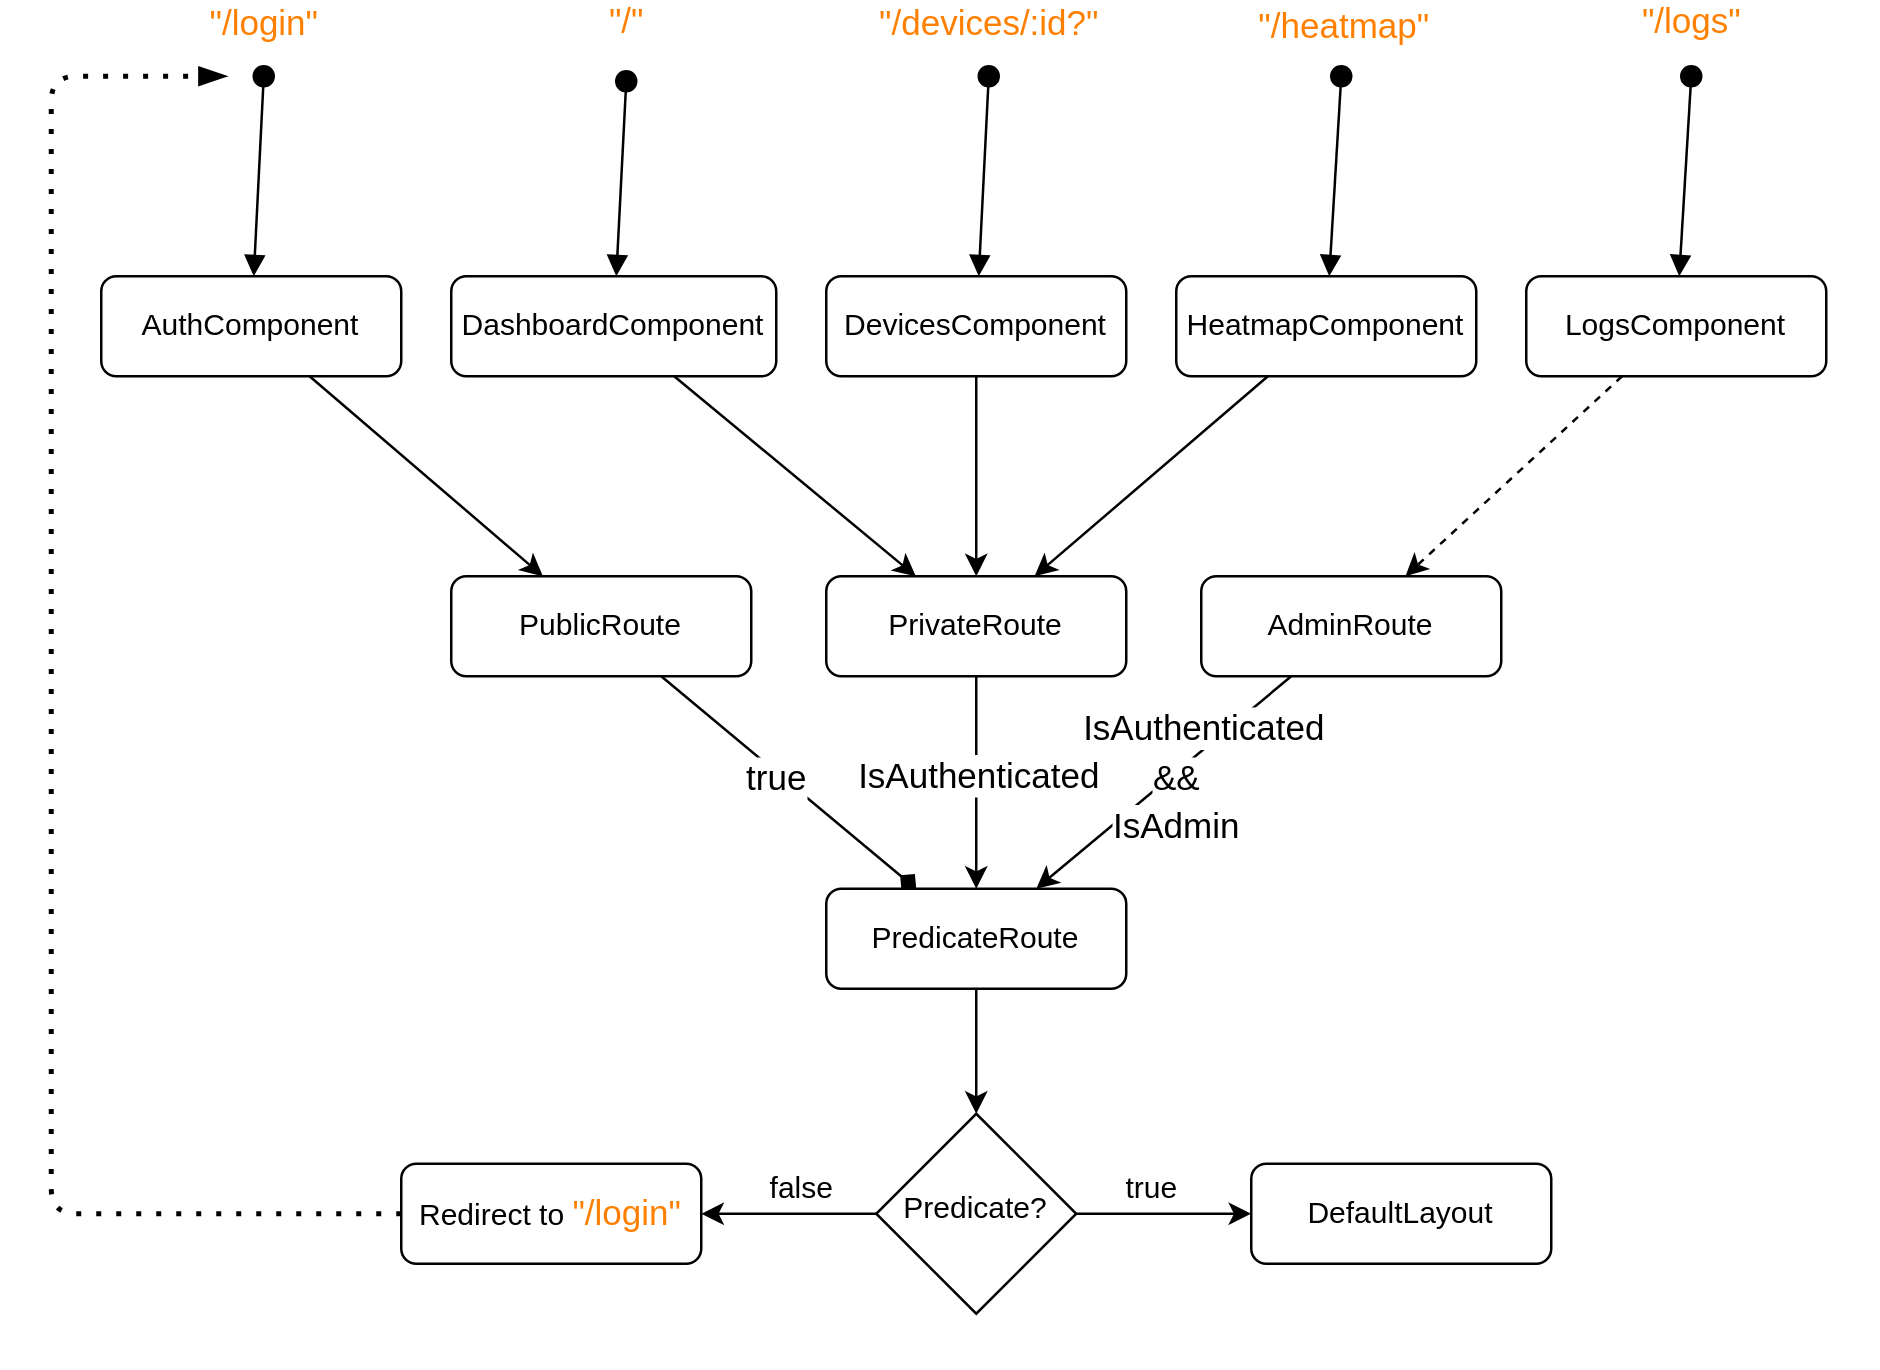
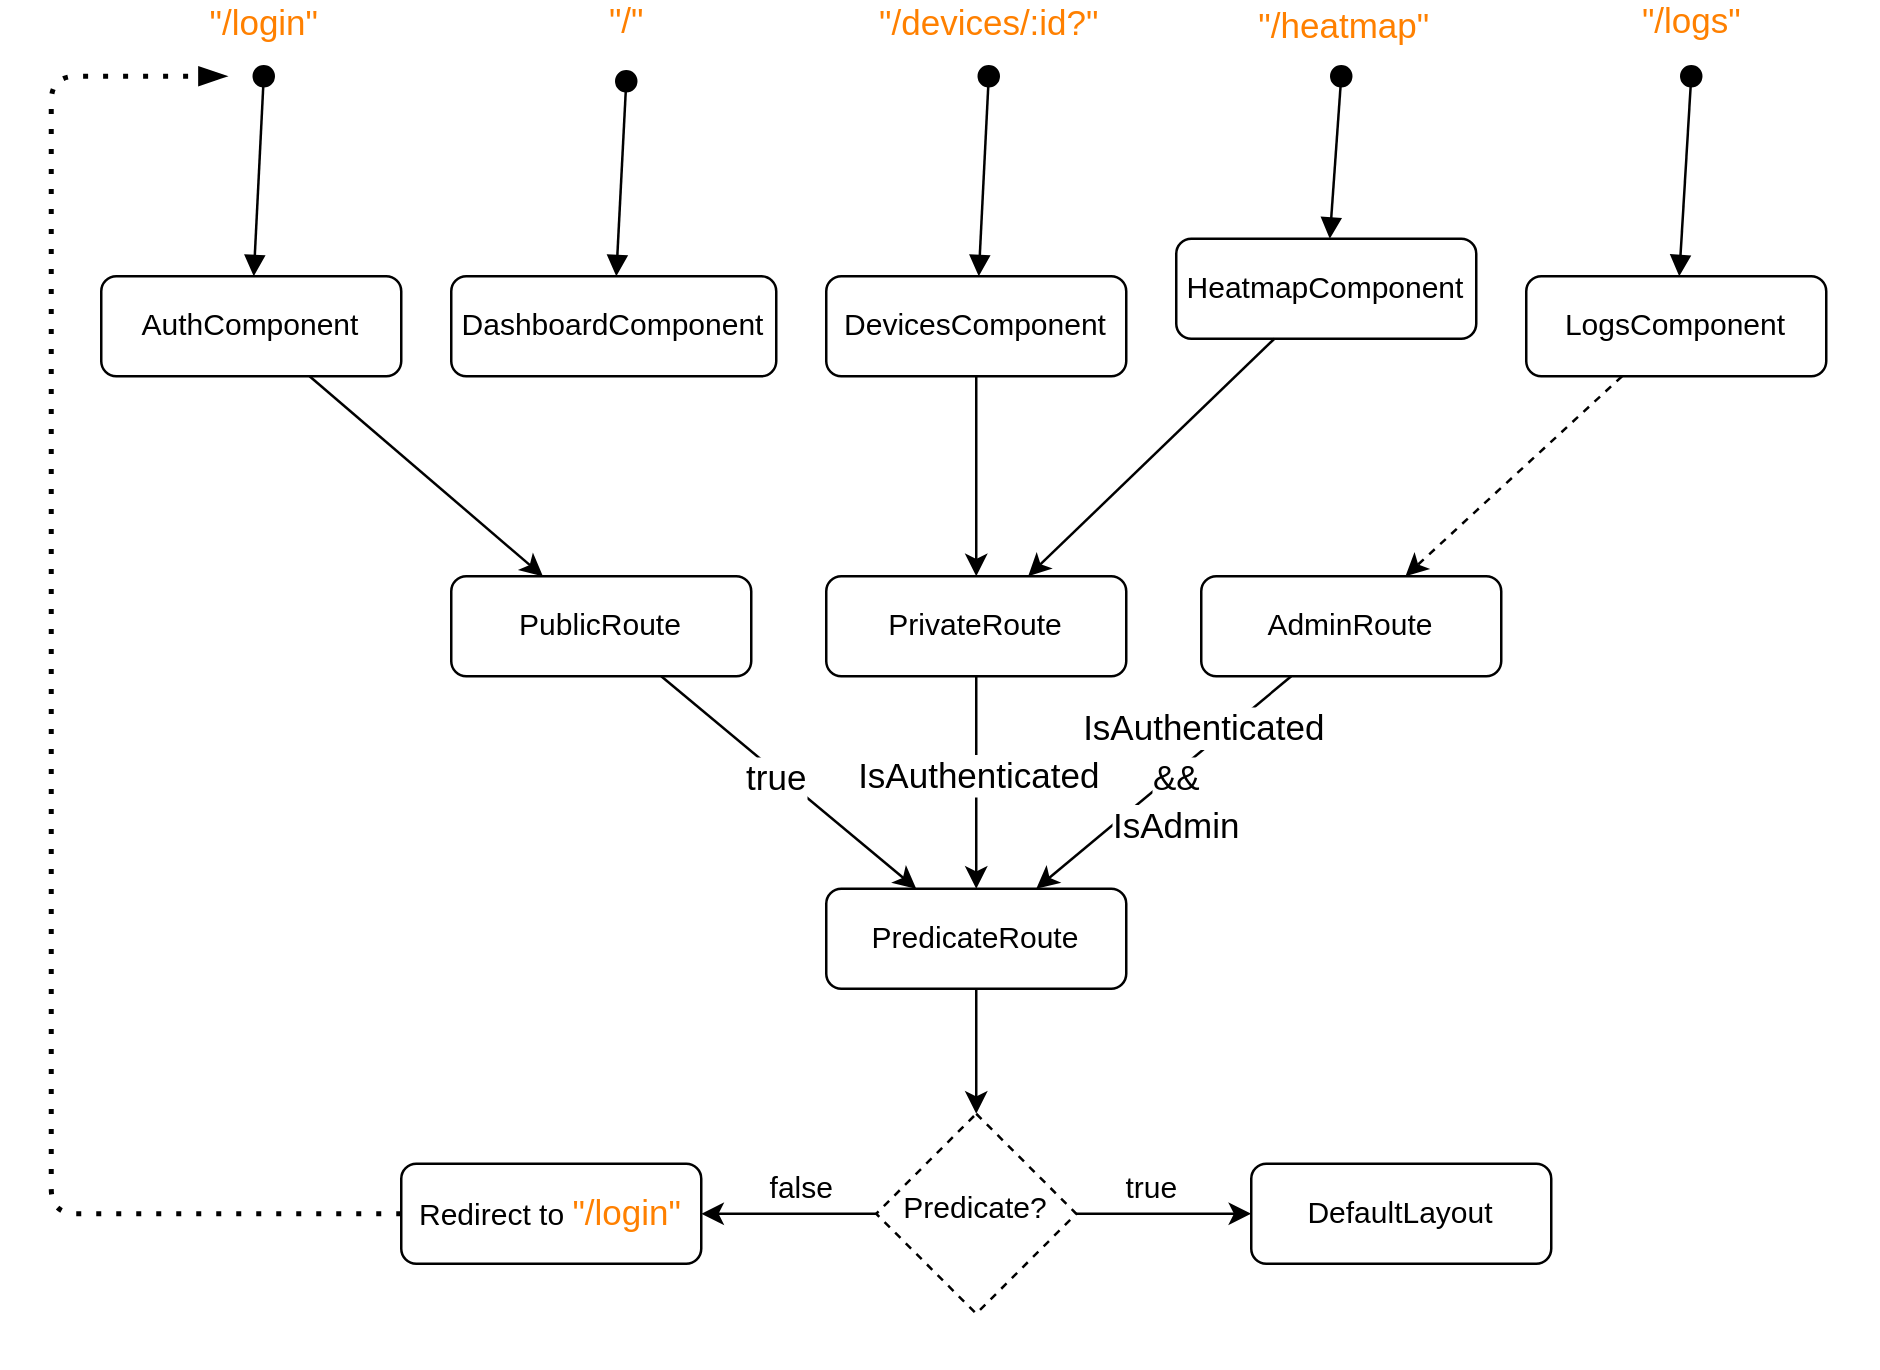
- <mxCell id="30" value="HeatmapComponent" style="rounded=1;whiteSpace=wrap;html=1;fontSize=12;glass=0;strokeWidth=1;shadow=0;" vertex="1" parent="1"><mxGeometry x="470" y="100" width="120" height="40" as="geometry" /></mxCell>
+ <mxCell id="30" value="HeatmapComponent" style="rounded=1;whiteSpace=wrap;html=1;fontSize=12;glass=0;strokeWidth=1;shadow=0;" vertex="1" parent="1"><mxGeometry x="470" y="85" width="120" height="40" as="geometry" /></mxCell>
- <mxCell id="33" value="" style="endArrow=classic;html=1;" edge="1" parent="1" source="28" target="12"><mxGeometry width="50" height="50" relative="1" as="geometry"><mxPoint x="134.167" y="150" as="sourcePoint" /><mxPoint x="210.833" y="230" as="targetPoint" /></mxGeometry></mxCell>
- <mxCell id="14" value="" style="endArrow=diamond;html=1;" edge="1" parent="1" source="11" target="3"><mxGeometry width="50" height="50" relative="1" as="geometry"><mxPoint x="380" y="425" as="sourcePoint" /><mxPoint x="430" y="375" as="targetPoint" /></mxGeometry></mxCell>
+ <mxCell id="14" value="" style="endArrow=classic;html=1;" edge="1" parent="1" source="11" target="3"><mxGeometry width="50" height="50" relative="1" as="geometry"><mxPoint x="380" y="425" as="sourcePoint" /><mxPoint x="430" y="375" as="targetPoint" /></mxGeometry></mxCell>
- <mxCell id="6" value="Predicate?" style="rhombus;whiteSpace=wrap;html=1;shadow=0;fontFamily=Helvetica;fontSize=12;align=center;strokeWidth=1;spacing=6;spacingTop=-4;" parent="1" vertex="1"><mxGeometry x="350" y="435" width="80" height="80" as="geometry" /></mxCell>
+ <mxCell id="6" value="Predicate?" style="rhombus;whiteSpace=wrap;html=1;shadow=0;fontFamily=Helvetica;fontSize=12;align=center;strokeWidth=1;spacing=6;spacingTop=-4;dashed=1;" parent="1" vertex="1"><mxGeometry x="350" y="435" width="80" height="80" as="geometry" /></mxCell>
